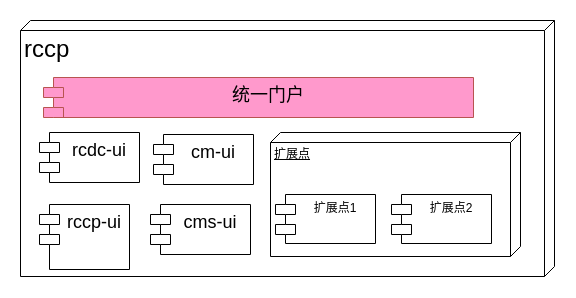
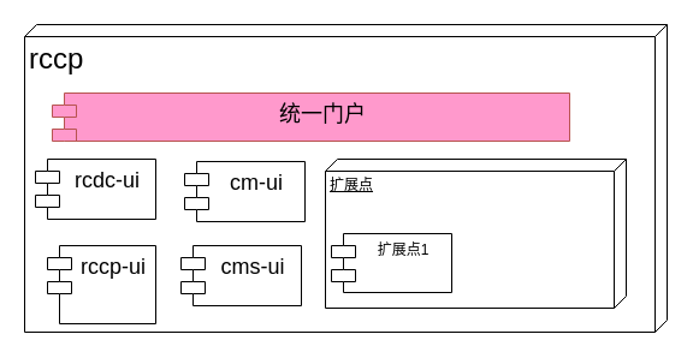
- <mxCell id="6" value="rcdc-ui" style="shape=module;align=left;spacingLeft=20;align=center;verticalAlign=top;fontSize=18;" parent="1" vertex="1"><mxGeometry x="39" y="132" width="100" height="50" as="geometry" /></mxCell>
+ <mxCell id="6" value="rcdc-ui" style="shape=module;align=left;spacingLeft=20;align=center;verticalAlign=top;fontSize=18;" parent="1" vertex="1"><mxGeometry x="29" y="132" width="100" height="50" as="geometry" /></mxCell>
- <mxCell id="10" value="扩展点2" style="shape=module;align=left;spacingLeft=20;align=center;verticalAlign=top;" vertex="1" parent="1"><mxGeometry x="391" y="194" width="100" height="49" as="geometry" /></mxCell>
